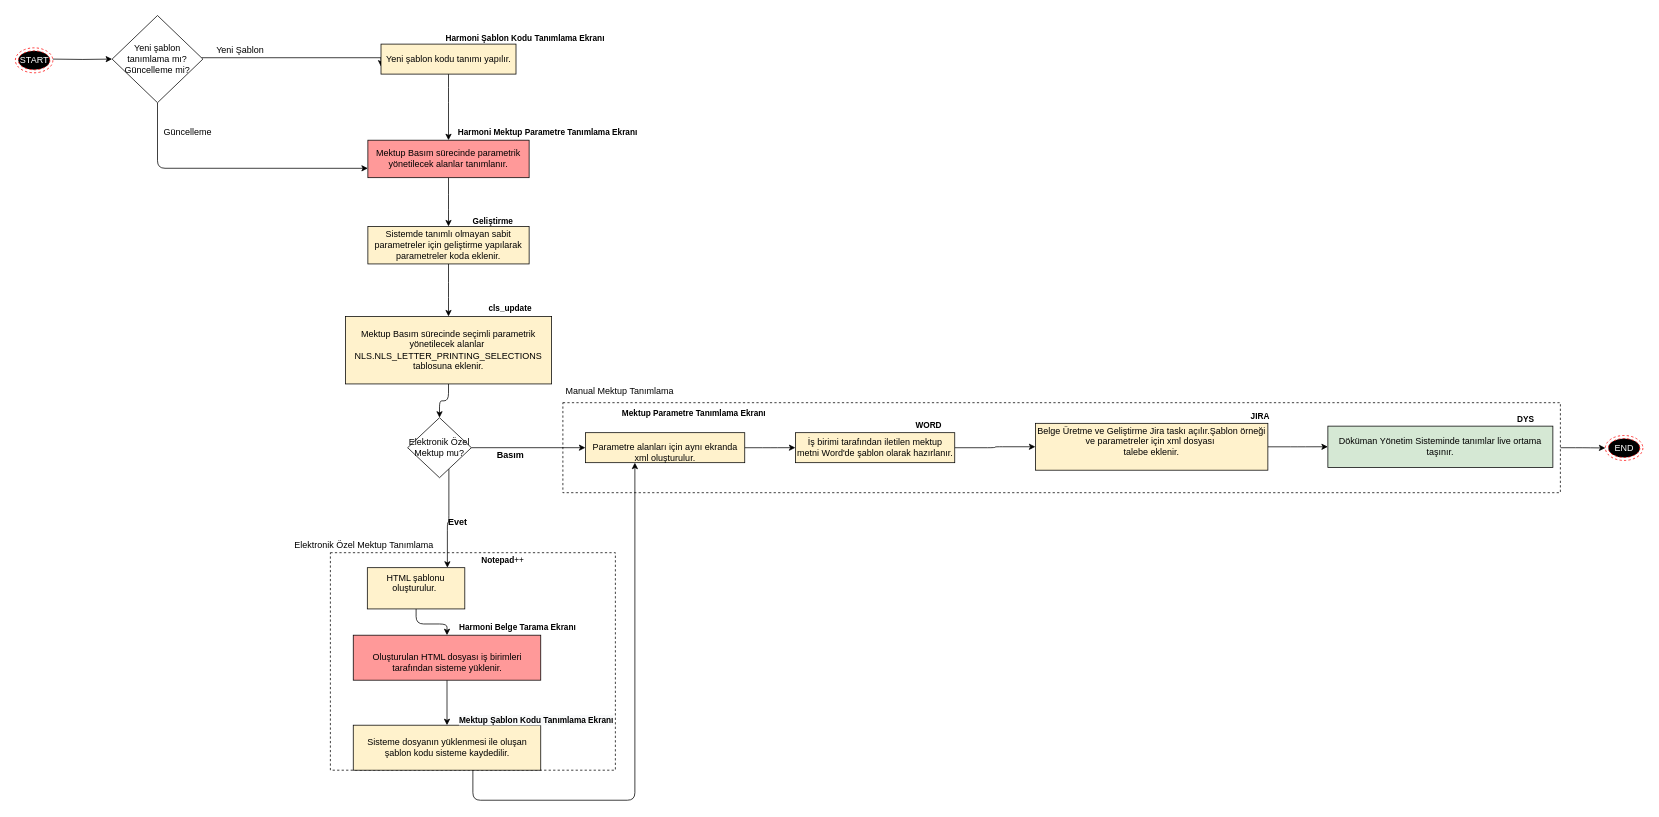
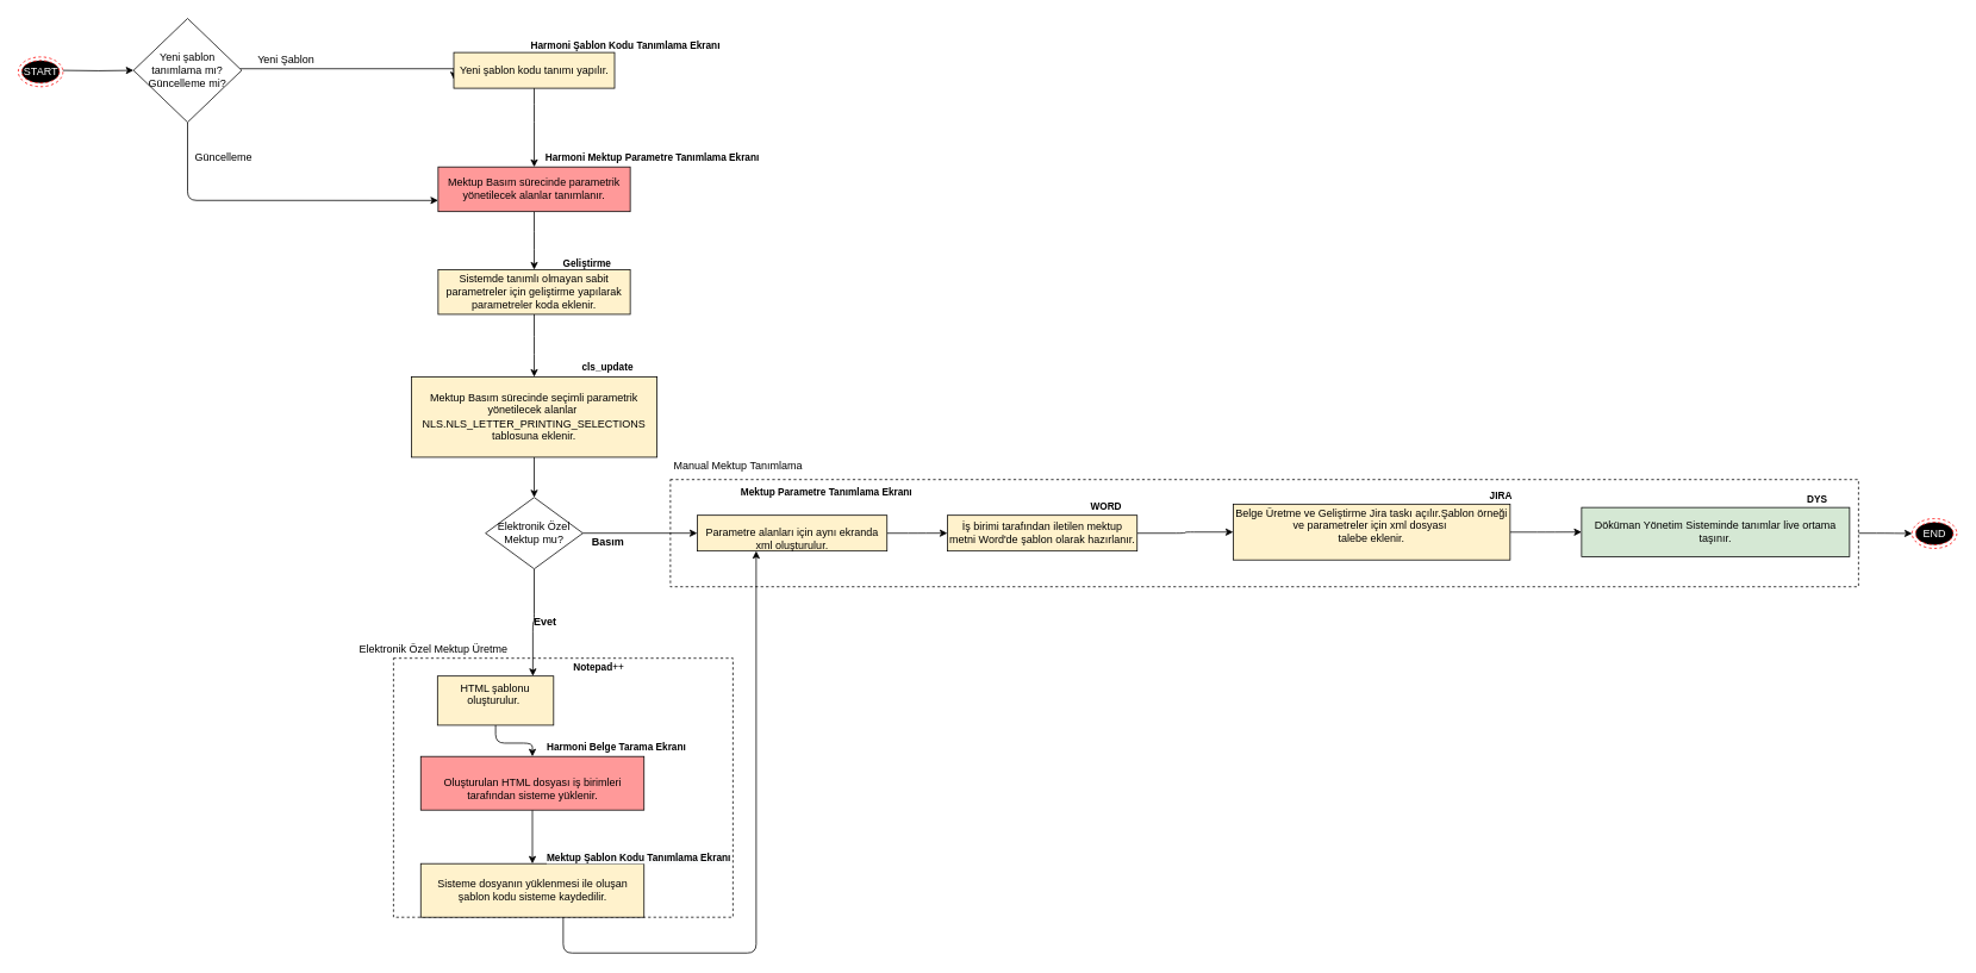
- <mxCell id="25" value="Elektronik Özel Mektup mu?" style="rhombus;whiteSpace=wrap;html=1;" vertex="1" parent="1"><mxGeometry x="543" y="556.25" width="85" height="80" as="geometry" /></mxCell>
+ <mxCell id="25" value="Elektronik Özel Mektup mu?" style="rhombus;whiteSpace=wrap;html=1;" vertex="1" parent="1"><mxGeometry x="543" y="556.25" width="109" height="80" as="geometry" /></mxCell>
- <mxCell id="49" value="Elektronik Özel Mektup Tanımlama" style="text;html=1;strokeColor=none;fillColor=none;align=center;verticalAlign=middle;whiteSpace=wrap;rounded=0;dashed=1;" vertex="1" parent="1"><mxGeometry x="380" y="716.25" width="210" height="20" as="geometry" /></mxCell>
+ <mxCell id="49" value="Elektronik Özel Mektup Üretme" style="text;html=1;strokeColor=none;fillColor=none;align=center;verticalAlign=middle;whiteSpace=wrap;rounded=0;dashed=1;" vertex="1" parent="1"><mxGeometry x="380" y="716.25" width="210" height="20" as="geometry" /></mxCell>
